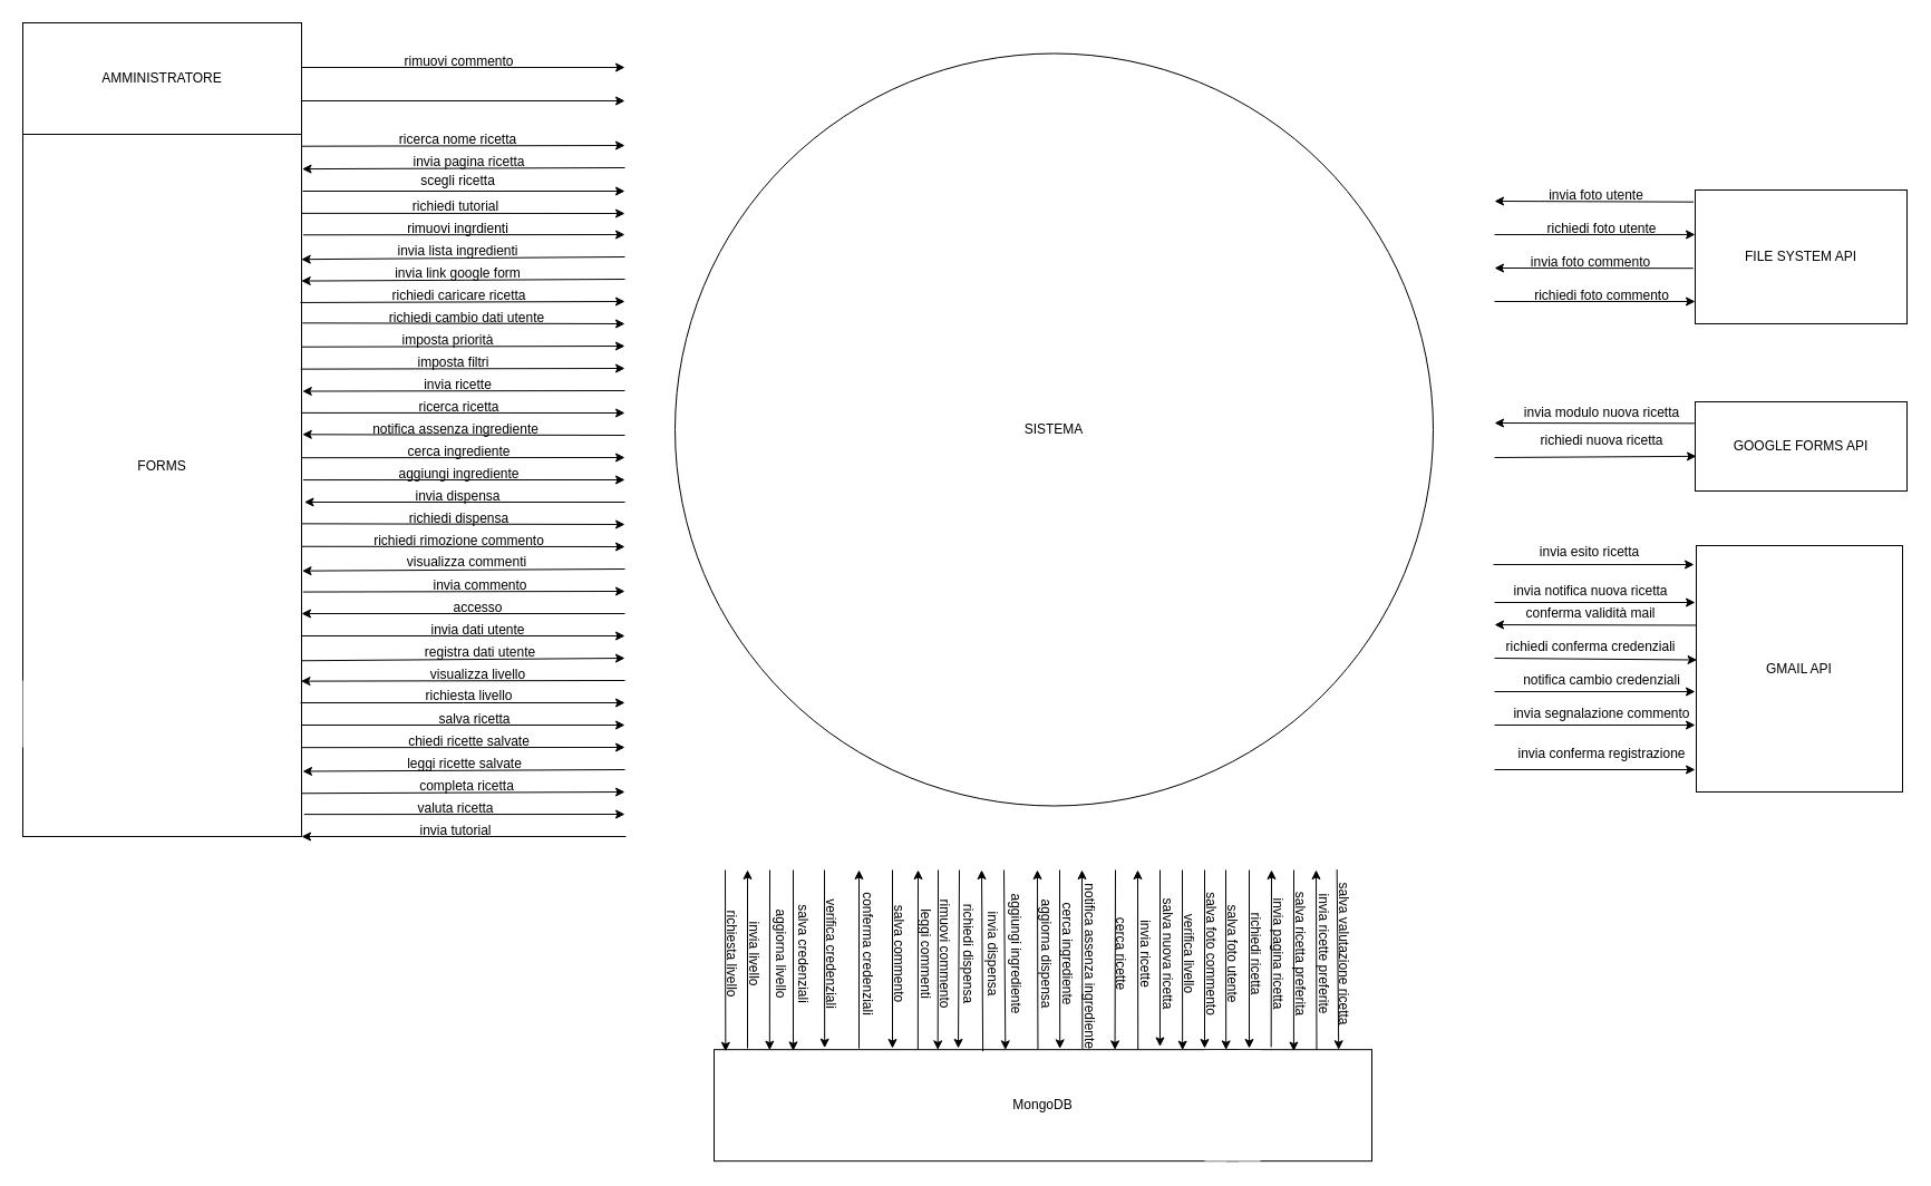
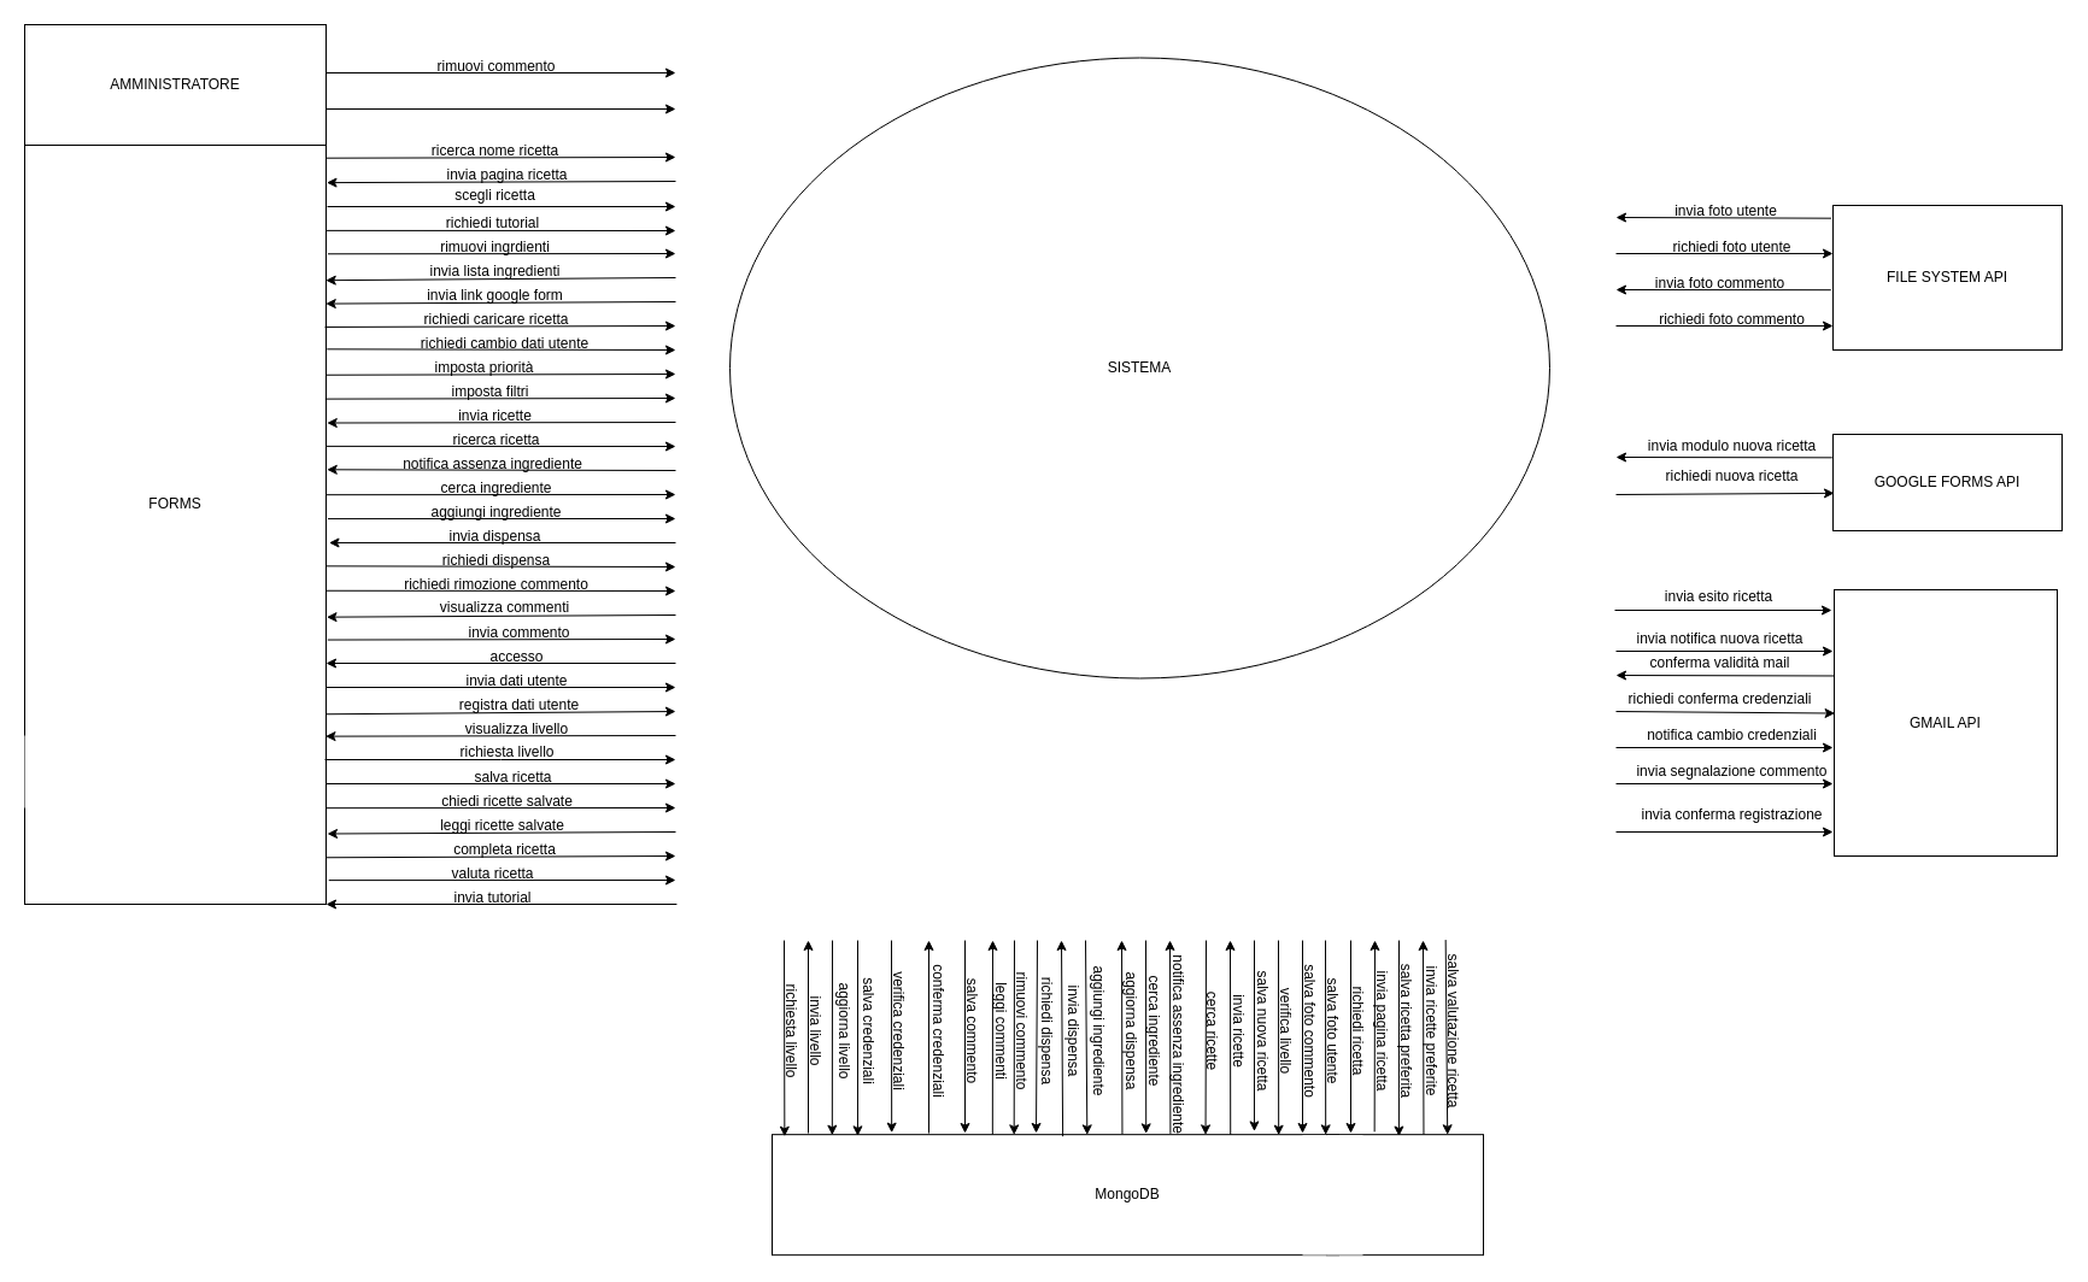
- <mxCell id="99" value="SISTEMA" style="ellipse;whiteSpace=wrap;html=1;fillColor=default;fontColor=#000000;" vertex="1" parent="1"><mxGeometry x="605" y="47.5" width="680" height="675" as="geometry" /></mxCell>
+ <mxCell id="99" value="SISTEMA" style="ellipse;whiteSpace=wrap;html=1;fillColor=default;fontColor=#000000;" vertex="1" parent="1"><mxGeometry x="605" y="47.5" width="680" height="515" as="geometry" /></mxCell>
